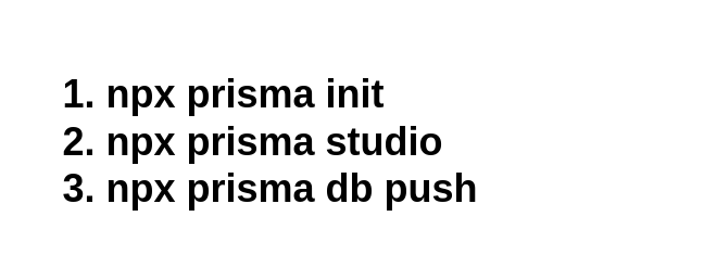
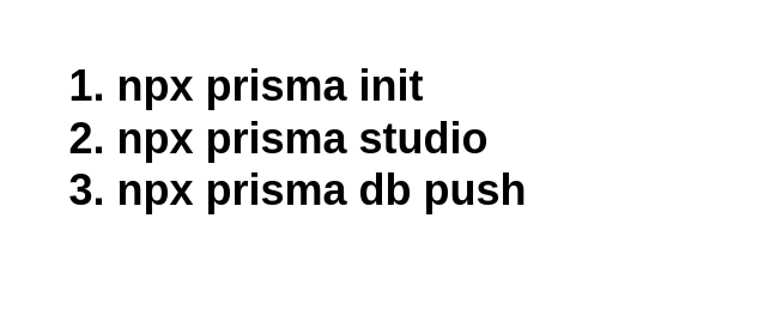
- <mxCell id="2" value="&lt;h1&gt;&lt;ol&gt;&lt;li&gt;npx prisma init&lt;/li&gt;&lt;li&gt;npx prisma studio&amp;nbsp;&lt;/li&gt;&lt;li&gt;npx prisma db push&lt;/li&gt;&lt;/ol&gt;&lt;/h1&gt;&lt;div&gt;&lt;br&gt;&lt;/div&gt;" style="text;html=1;strokeColor=none;fillColor=none;spacing=5;spacingTop=-20;whiteSpace=wrap;overflow=hidden;rounded=0;" vertex="1" parent="1"><mxGeometry x="20" y="30" width="390" height="130" as="geometry" /></mxCell>
+ <mxCell id="2" value="&lt;h1&gt;&lt;ol&gt;&lt;li&gt;npx prisma init&lt;/li&gt;&lt;li&gt;npx prisma studio&amp;nbsp;&lt;/li&gt;&lt;li&gt;npx prisma db push&lt;/li&gt;&lt;/ol&gt;&lt;/h1&gt;&lt;div&gt;&lt;br&gt;&lt;/div&gt;" style="text;html=1;strokeColor=none;fillColor=none;spacing=5;spacingTop=-20;whiteSpace=wrap;overflow=hidden;rounded=0;" vertex="1" parent="1"><mxGeometry x="20" y="20" width="390" height="130" as="geometry" /></mxCell>
